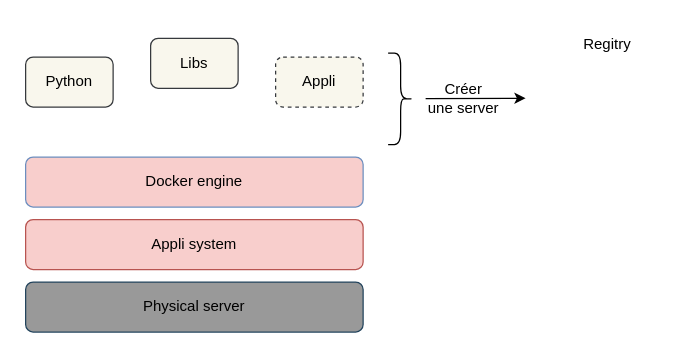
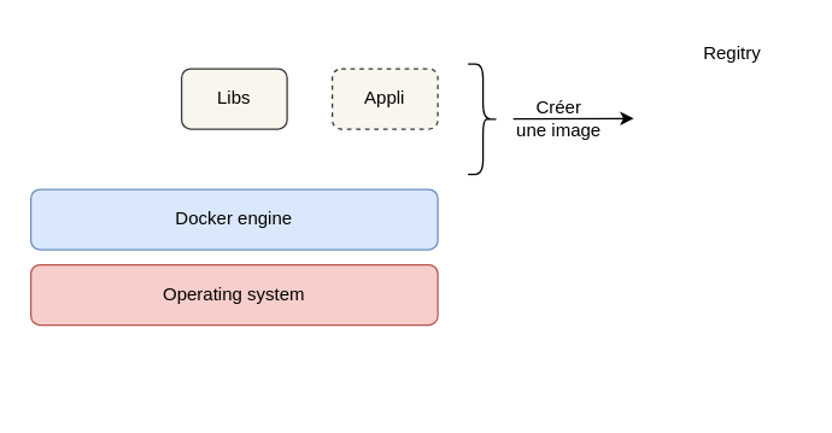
- <mxCell id="8" value="Libs" style="rounded=1;whiteSpace=wrap;html=1;fillColor=#f9f7ed;strokeColor=#36393d;" vertex="1" parent="1"><mxGeometry x="120" y="30" width="70" height="40" as="geometry" /></mxCell>
+ <mxCell id="8" value="Libs" style="rounded=1;whiteSpace=wrap;html=1;fillColor=#f9f7ed;strokeColor=#36393d;" vertex="1" parent="1"><mxGeometry x="120" y="45" width="70" height="40" as="geometry" /></mxCell>
- <mxCell id="7" value="Python" style="rounded=1;whiteSpace=wrap;html=1;fillColor=#f9f7ed;strokeColor=#36393d;" vertex="1" parent="1"><mxGeometry x="20" y="45" width="70" height="40" as="geometry" /></mxCell>
- <mxCell id="12" value="Créer &lt;br&gt;une server" style="text;html=1;align=center;verticalAlign=middle;resizable=0;points=[];autosize=1;strokeColor=none;fillColor=none;" vertex="1" parent="1"><mxGeometry x="330" y="58" width="80" height="40" as="geometry" /></mxCell>
+ <mxCell id="12" value="Créer &lt;br&gt;une image" style="text;html=1;align=center;verticalAlign=middle;resizable=0;points=[];autosize=1;strokeColor=none;fillColor=none;" vertex="1" parent="1"><mxGeometry x="330" y="58" width="80" height="40" as="geometry" /></mxCell>
- <mxCell id="3" value="Docker engine" style="rounded=1;whiteSpace=wrap;html=1;fillColor=#f8cecc;strokeColor=#6c8ebf;" vertex="1" parent="1"><mxGeometry x="20" y="125" width="270" height="40" as="geometry" /></mxCell>
+ <mxCell id="3" value="Docker engine" style="rounded=1;whiteSpace=wrap;html=1;fillColor=#dae8fc;strokeColor=#6c8ebf;" vertex="1" parent="1"><mxGeometry x="20" y="125" width="270" height="40" as="geometry" /></mxCell>
- <mxCell id="2" value="Appli system" style="rounded=1;whiteSpace=wrap;html=1;fillColor=#f8cecc;strokeColor=#b85450;" vertex="1" parent="1"><mxGeometry x="20" y="175" width="270" height="40" as="geometry" /></mxCell>
+ <mxCell id="2" value="Operating system" style="rounded=1;whiteSpace=wrap;html=1;fillColor=#f8cecc;strokeColor=#b85450;" vertex="1" parent="1"><mxGeometry x="20" y="175" width="270" height="40" as="geometry" /></mxCell>
- <mxCell id="4" value="Physical server" style="rounded=1;whiteSpace=wrap;html=1;fillColor=#999999;strokeColor=#23445d;" vertex="1" parent="1"><mxGeometry x="20" y="225" width="270" height="40" as="geometry" /></mxCell>
